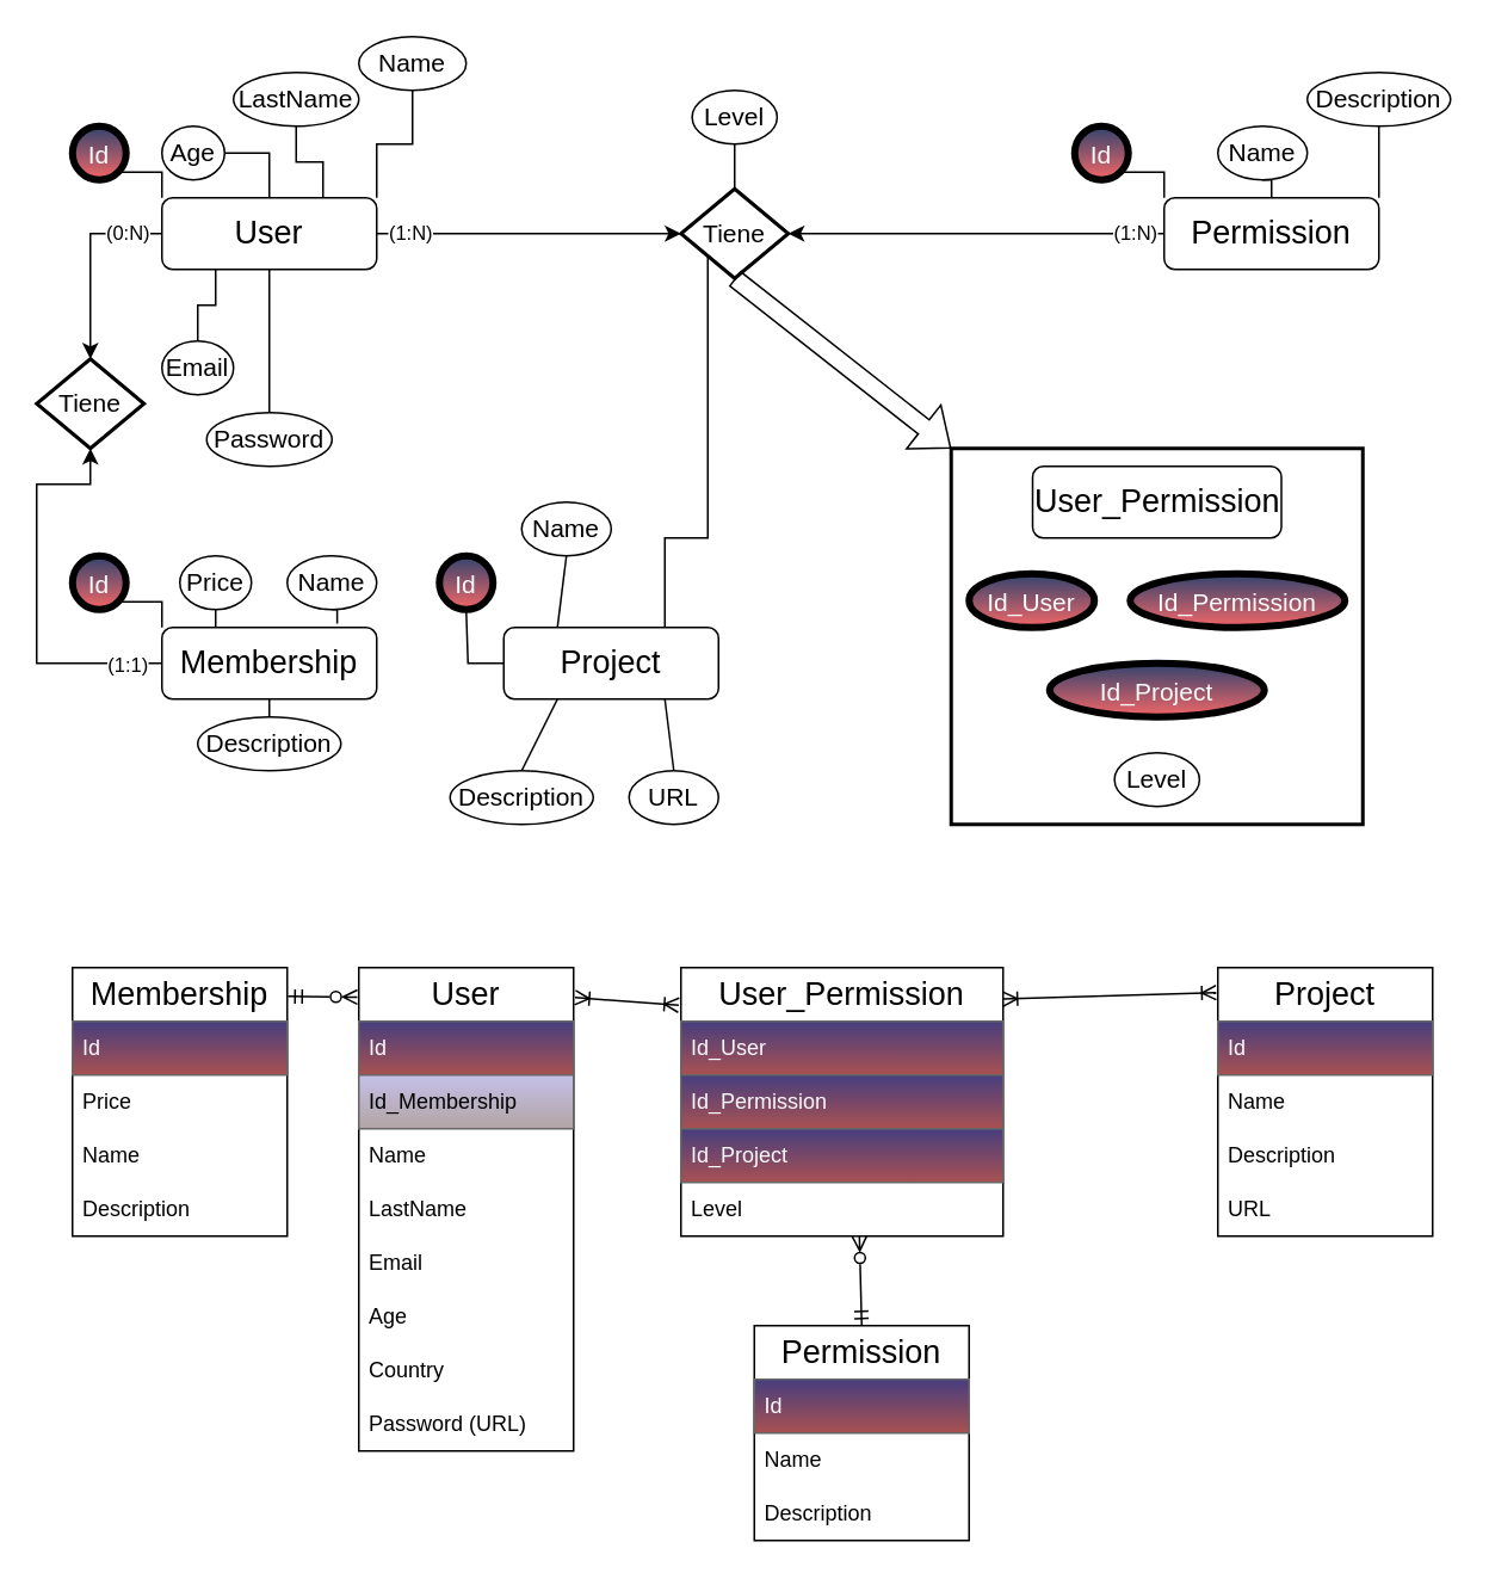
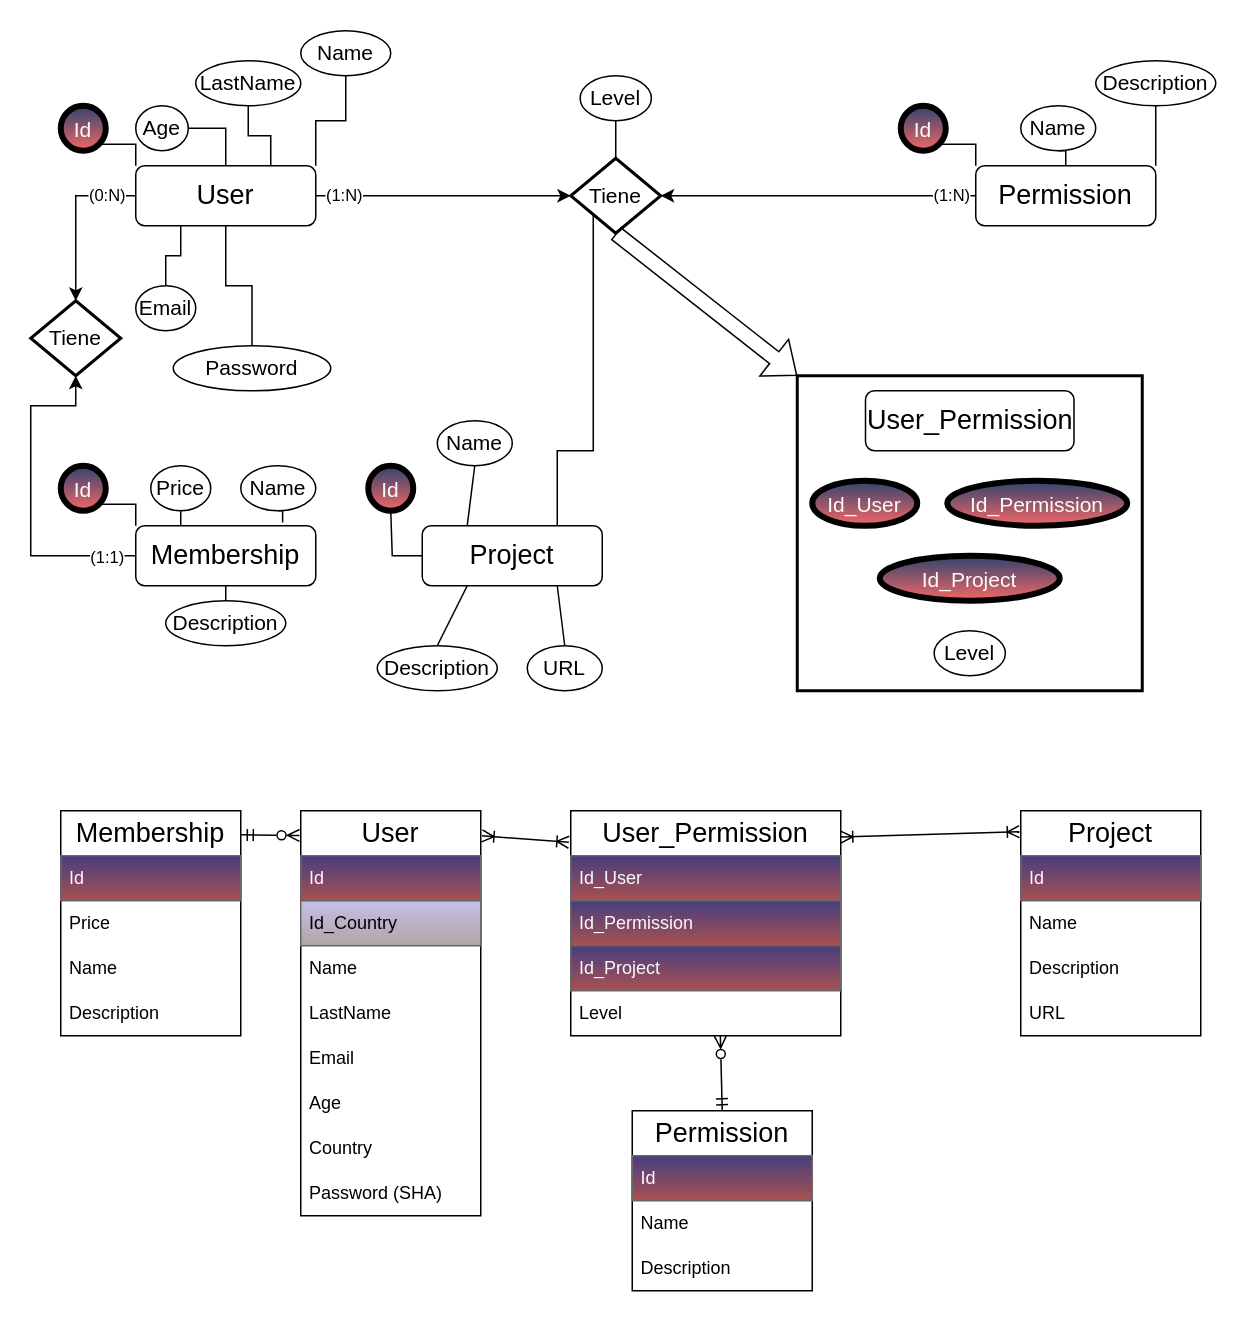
- <mxCell id="31" value="&lt;font color=&quot;#000000&quot;&gt;Password&lt;/font&gt;" style="ellipse;whiteSpace=wrap;html=1;fontSize=14;fontColor=#FAFAFA;fillColor=#FFFFFF;" parent="1" vertex="1"><mxGeometry x="115" y="230" width="70" height="30" as="geometry" /></mxCell>
+ <mxCell id="31" value="&lt;font color=&quot;#000000&quot;&gt;Password&lt;/font&gt;" style="ellipse;whiteSpace=wrap;html=1;fontSize=14;fontColor=#FAFAFA;fillColor=#FFFFFF;" parent="1" vertex="1"><mxGeometry x="115" y="230" width="105" height="30" as="geometry" /></mxCell>
- <mxCell id="50" value="Id_Membership" style="text;strokeColor=#666666;fillColor=#c5c0e8;align=left;verticalAlign=middle;spacingLeft=4;spacingRight=4;overflow=hidden;points=[[0,0.5],[1,0.5]];portConstraint=eastwest;rotatable=0;whiteSpace=wrap;html=1;gradientColor=#b2a4a4;" parent="48" vertex="1"><mxGeometry y="60" width="120" height="30" as="geometry" /></mxCell>
+ <mxCell id="50" value="Id_Country" style="text;strokeColor=#666666;fillColor=#c5c0e8;align=left;verticalAlign=middle;spacingLeft=4;spacingRight=4;overflow=hidden;points=[[0,0.5],[1,0.5]];portConstraint=eastwest;rotatable=0;whiteSpace=wrap;html=1;gradientColor=#b2a4a4;" parent="48" vertex="1"><mxGeometry y="60" width="120" height="30" as="geometry" /></mxCell>
- <mxCell id="56" value="Password (URL)" style="text;strokeColor=none;fillColor=none;align=left;verticalAlign=middle;spacingLeft=4;spacingRight=4;overflow=hidden;points=[[0,0.5],[1,0.5]];portConstraint=eastwest;rotatable=0;whiteSpace=wrap;html=1;" parent="48" vertex="1"><mxGeometry y="240" width="120" height="30" as="geometry" /></mxCell>
+ <mxCell id="56" value="Password (SHA)" style="text;strokeColor=none;fillColor=none;align=left;verticalAlign=middle;spacingLeft=4;spacingRight=4;overflow=hidden;points=[[0,0.5],[1,0.5]];portConstraint=eastwest;rotatable=0;whiteSpace=wrap;html=1;" parent="48" vertex="1"><mxGeometry y="240" width="120" height="30" as="geometry" /></mxCell>
